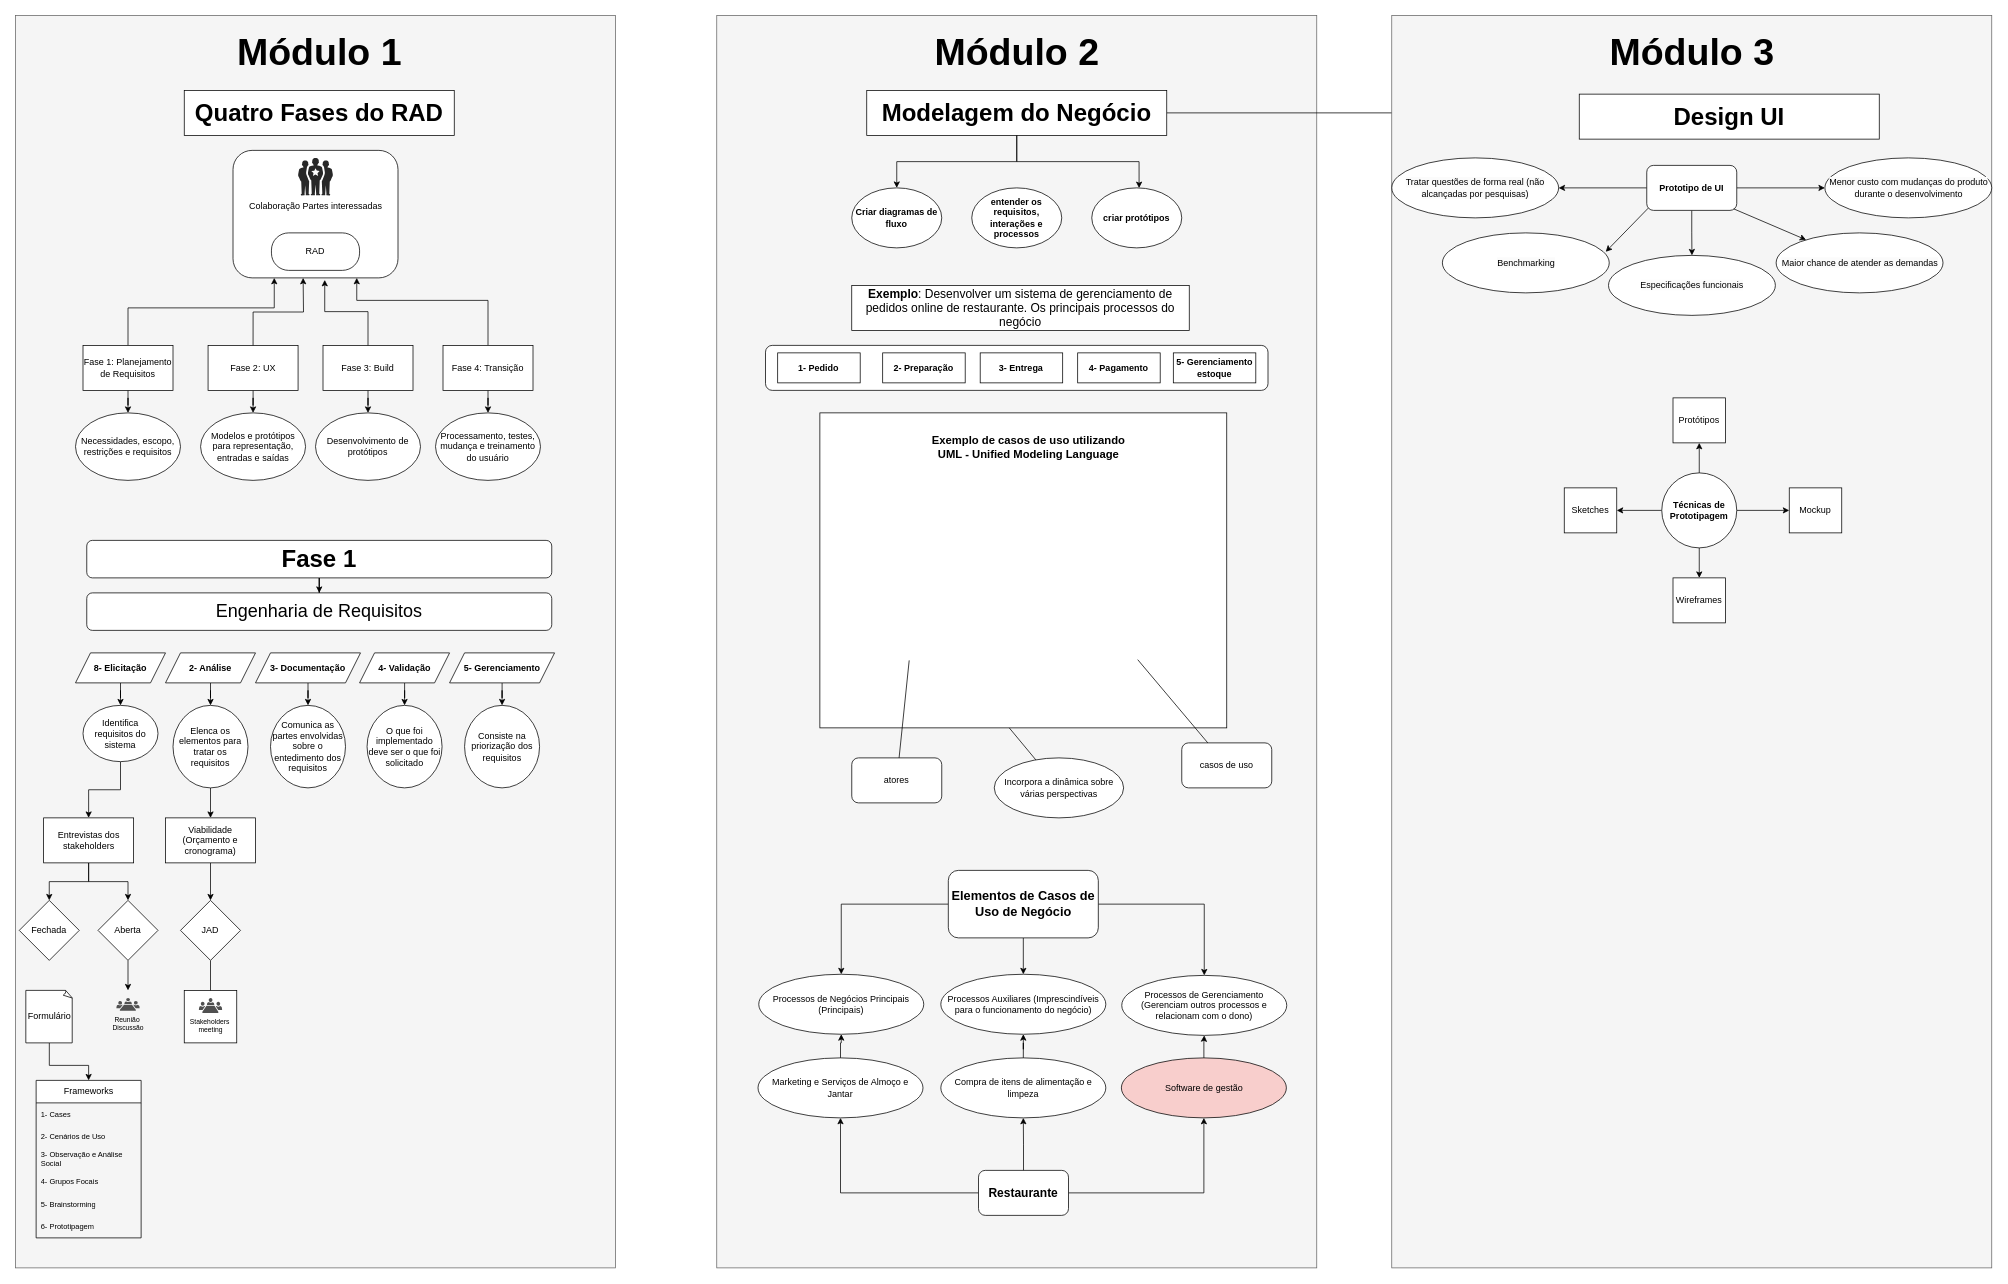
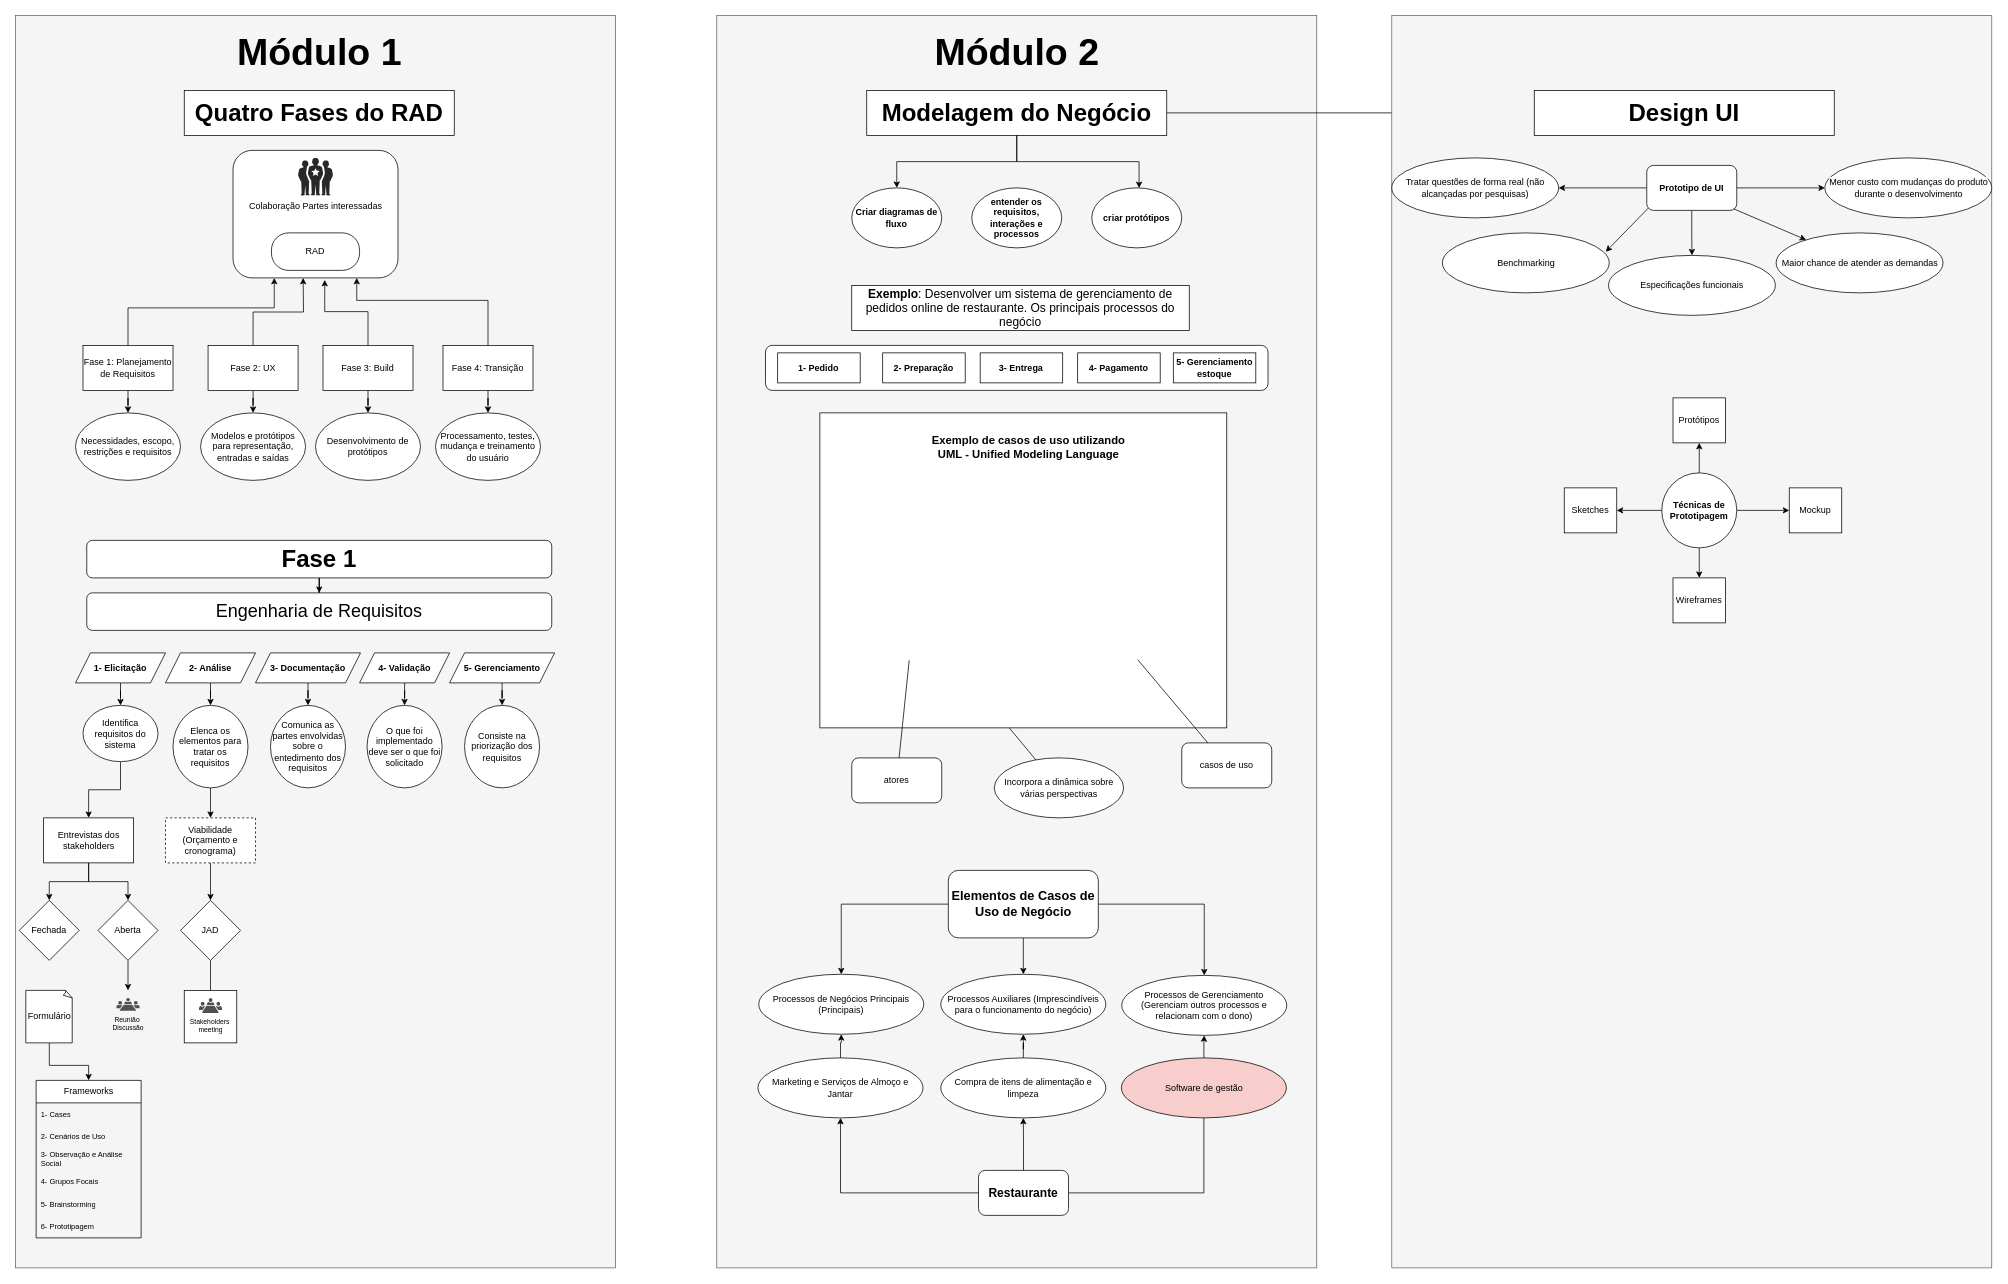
- <mxCell id="112" value="&lt;font style=&quot;font-size: 50px;&quot;&gt;&lt;b style=&quot;&quot;&gt;Módulo 3&lt;/b&gt;&lt;/font&gt;" style="text;html=1;align=center;verticalAlign=middle;whiteSpace=wrap;rounded=0;" vertex="1" parent="1"><mxGeometry x="2112.5" y="54" width="285" height="30" as="geometry" /></mxCell>
- <mxCell id="113" value="&lt;b&gt;&lt;font style=&quot;font-size: 32px;&quot;&gt;Design UI&lt;/font&gt;&lt;/b&gt;" style="rounded=0;whiteSpace=wrap;html=1;" vertex="1" parent="1"><mxGeometry x="2105" y="125" width="400" height="60" as="geometry" /></mxCell>
+ <mxCell id="113" value="&lt;b&gt;&lt;font style=&quot;font-size: 32px;&quot;&gt;Design UI&lt;/font&gt;&lt;/b&gt;" style="rounded=0;whiteSpace=wrap;html=1;" vertex="1" parent="1"><mxGeometry x="2045" y="120" width="400" height="60" as="geometry" /></mxCell>
- <mxCell id="29" value="&lt;b&gt;8- Elicitação&lt;/b&gt;" style="shape=parallelogram;perimeter=parallelogramPerimeter;whiteSpace=wrap;html=1;fixedSize=1;" parent="1" vertex="1"><mxGeometry x="100" y="870" width="120" height="40" as="geometry" /></mxCell>
+ <mxCell id="29" value="&lt;b&gt;1- Elicitação&lt;/b&gt;" style="shape=parallelogram;perimeter=parallelogramPerimeter;whiteSpace=wrap;html=1;fixedSize=1;" parent="1" vertex="1"><mxGeometry x="100" y="870" width="120" height="40" as="geometry" /></mxCell>
- <mxCell id="62" value="Viabilidade (Orçamento e cronograma)" style="rounded=0;whiteSpace=wrap;html=1;" parent="1" vertex="1"><mxGeometry x="220" y="1090" width="120" height="60" as="geometry" /></mxCell>
+ <mxCell id="62" value="Viabilidade (Orçamento e cronograma)" style="rounded=0;whiteSpace=wrap;html=1;dashed=1;" parent="1" vertex="1"><mxGeometry x="220" y="1090" width="120" height="60" as="geometry" /></mxCell>
- <mxCell id="108" style="edgeStyle=orthogonalEdgeStyle;rounded=0;orthogonalLoop=1;jettySize=auto;html=1;" edge="1" parent="1" source="110" target="106"><mxGeometry relative="1" as="geometry" /></mxCell>
+ <mxCell id="108" style="edgeStyle=orthogonalEdgeStyle;rounded=0;orthogonalLoop=1;jettySize=auto;html=1;endArrow=none;" edge="1" parent="1" source="110" target="106"><mxGeometry relative="1" as="geometry" /></mxCell>
